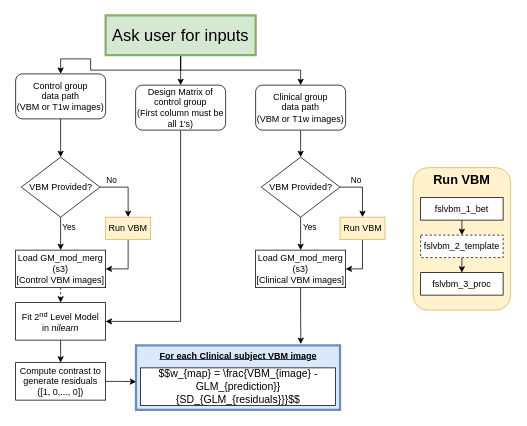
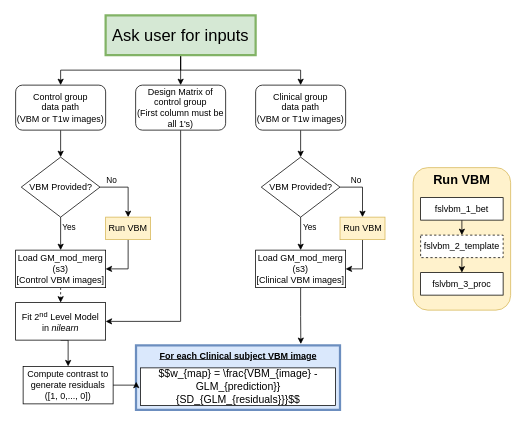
- <mxCell id="12" value="Control group&lt;div&gt;data path&lt;/div&gt;&lt;div&gt;(VBM or T1w images)&lt;/div&gt;" style="rounded=1;whiteSpace=wrap;html=1;" vertex="1" parent="1"><mxGeometry x="20" y="98" width="120" height="60" as="geometry" /></mxCell>
+ <mxCell id="12" value="Control group&lt;div&gt;data path&lt;/div&gt;&lt;div&gt;(VBM or T1w images)&lt;/div&gt;" style="rounded=1;whiteSpace=wrap;html=1;" vertex="1" parent="1"><mxGeometry x="20" y="113" width="120" height="60" as="geometry" /></mxCell>
- <mxCell id="28" value="Compute contrast to generate residuals ([1, 0,..., 0])" style="rounded=0;whiteSpace=wrap;html=1;" vertex="1" parent="1"><mxGeometry x="20" y="483" width="120" height="50" as="geometry" /></mxCell>
+ <mxCell id="28" value="Compute contrast to generate residuals ([1, 0,..., 0])" style="rounded=0;whiteSpace=wrap;html=1;" vertex="1" parent="1"><mxGeometry x="30" y="488" width="120" height="50" as="geometry" /></mxCell>
